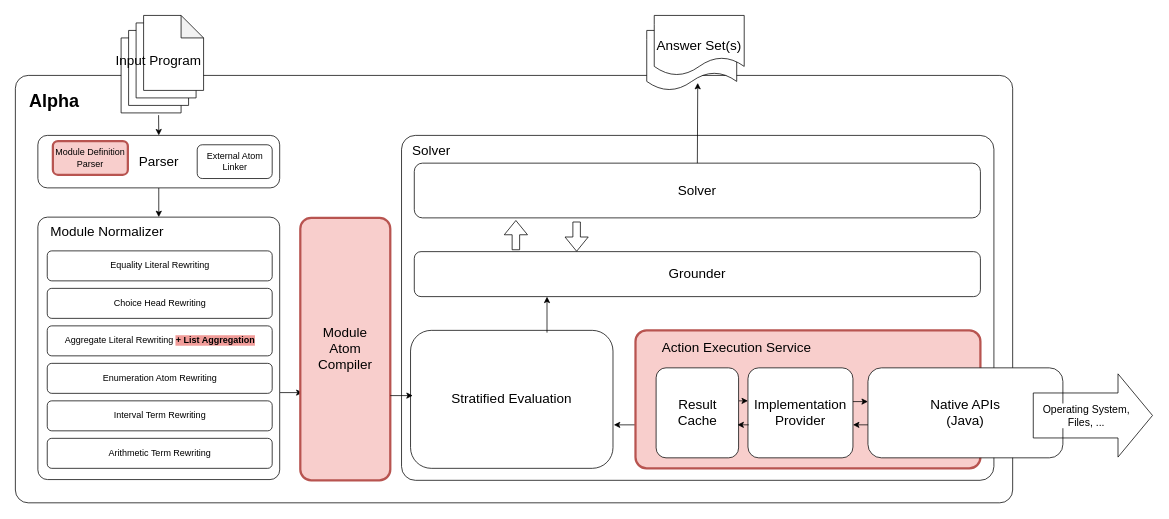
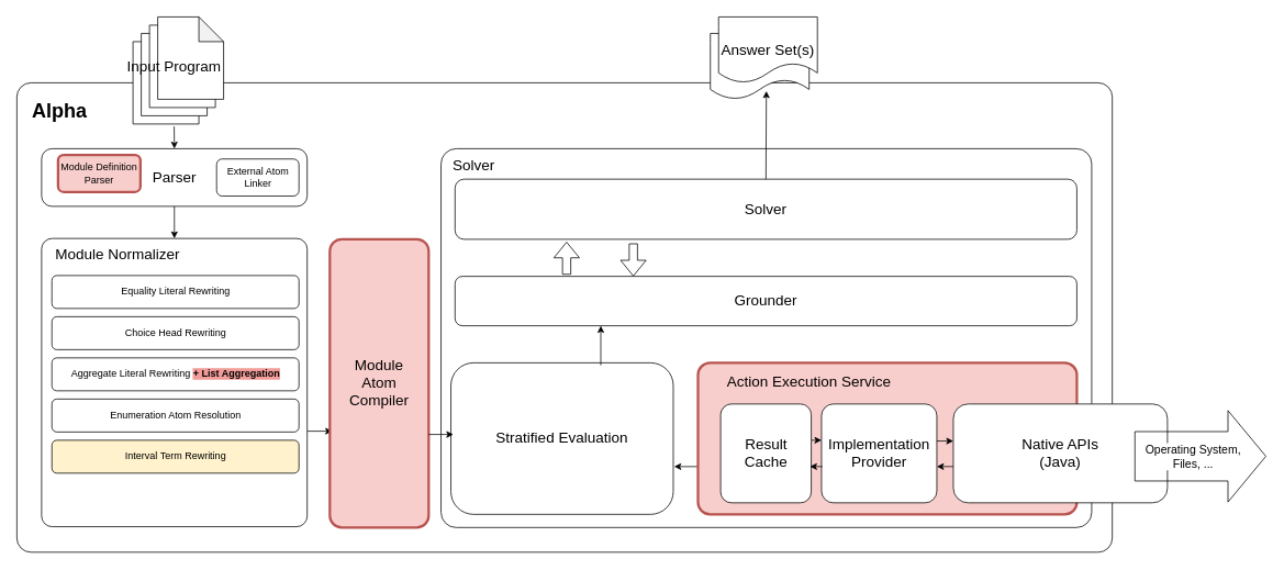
- <mxCell id="12" value="Enumeration Atom Rewriting" style="rounded=1;whiteSpace=wrap;html=1;" parent="6" vertex="1"><mxGeometry x="12.5" y="195" width="300" height="40" as="geometry" /></mxCell>
+ <mxCell id="12" value="Enumeration Atom Resolution" style="rounded=1;whiteSpace=wrap;html=1;" parent="6" vertex="1"><mxGeometry x="12.5" y="195" width="300" height="40" as="geometry" /></mxCell>
- <mxCell id="13" value="Interval Term Rewriting" style="rounded=1;whiteSpace=wrap;html=1;" parent="6" vertex="1"><mxGeometry x="12.5" y="245" width="300" height="40" as="geometry" /></mxCell>
+ <mxCell id="13" value="Interval Term Rewriting" style="rounded=1;whiteSpace=wrap;html=1;fillColor=#fff2cc;" parent="6" vertex="1"><mxGeometry x="12.5" y="245" width="300" height="40" as="geometry" /></mxCell>
- <mxCell id="14" value="Arithmetic Term Rewriting" style="rounded=1;whiteSpace=wrap;html=1;" parent="6" vertex="1"><mxGeometry x="12.5" y="295" width="300" height="40" as="geometry" /></mxCell>
